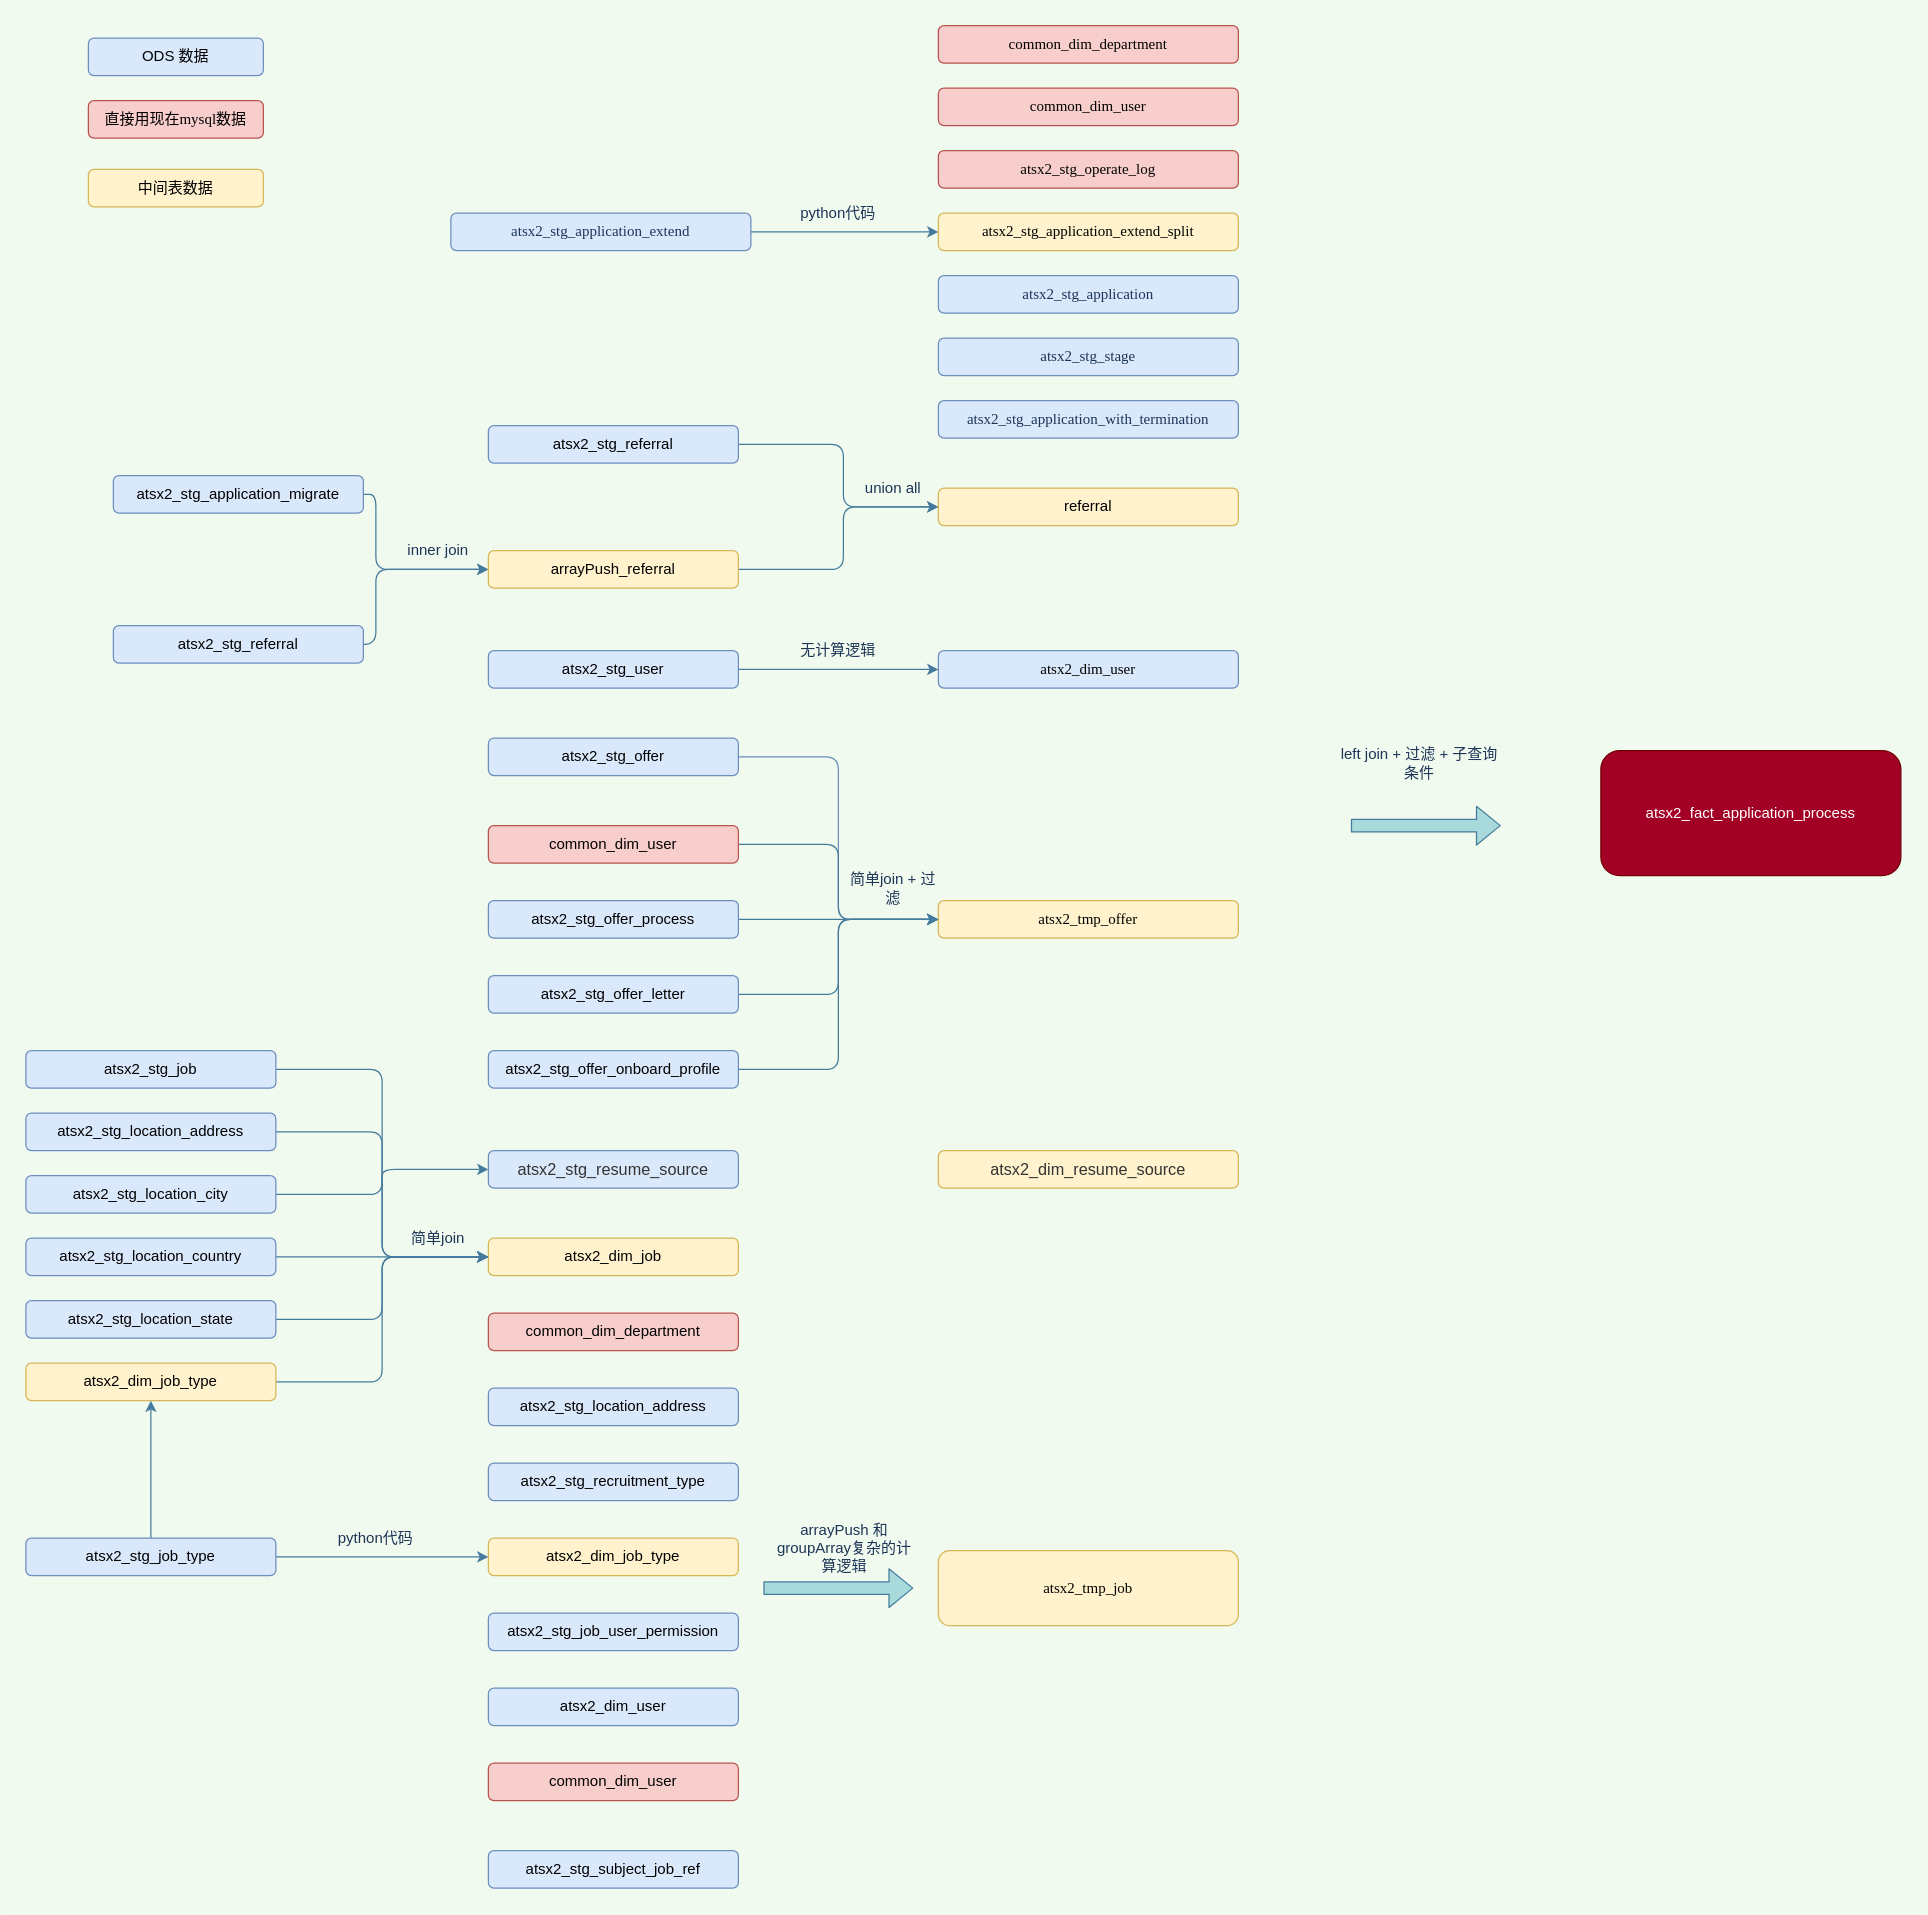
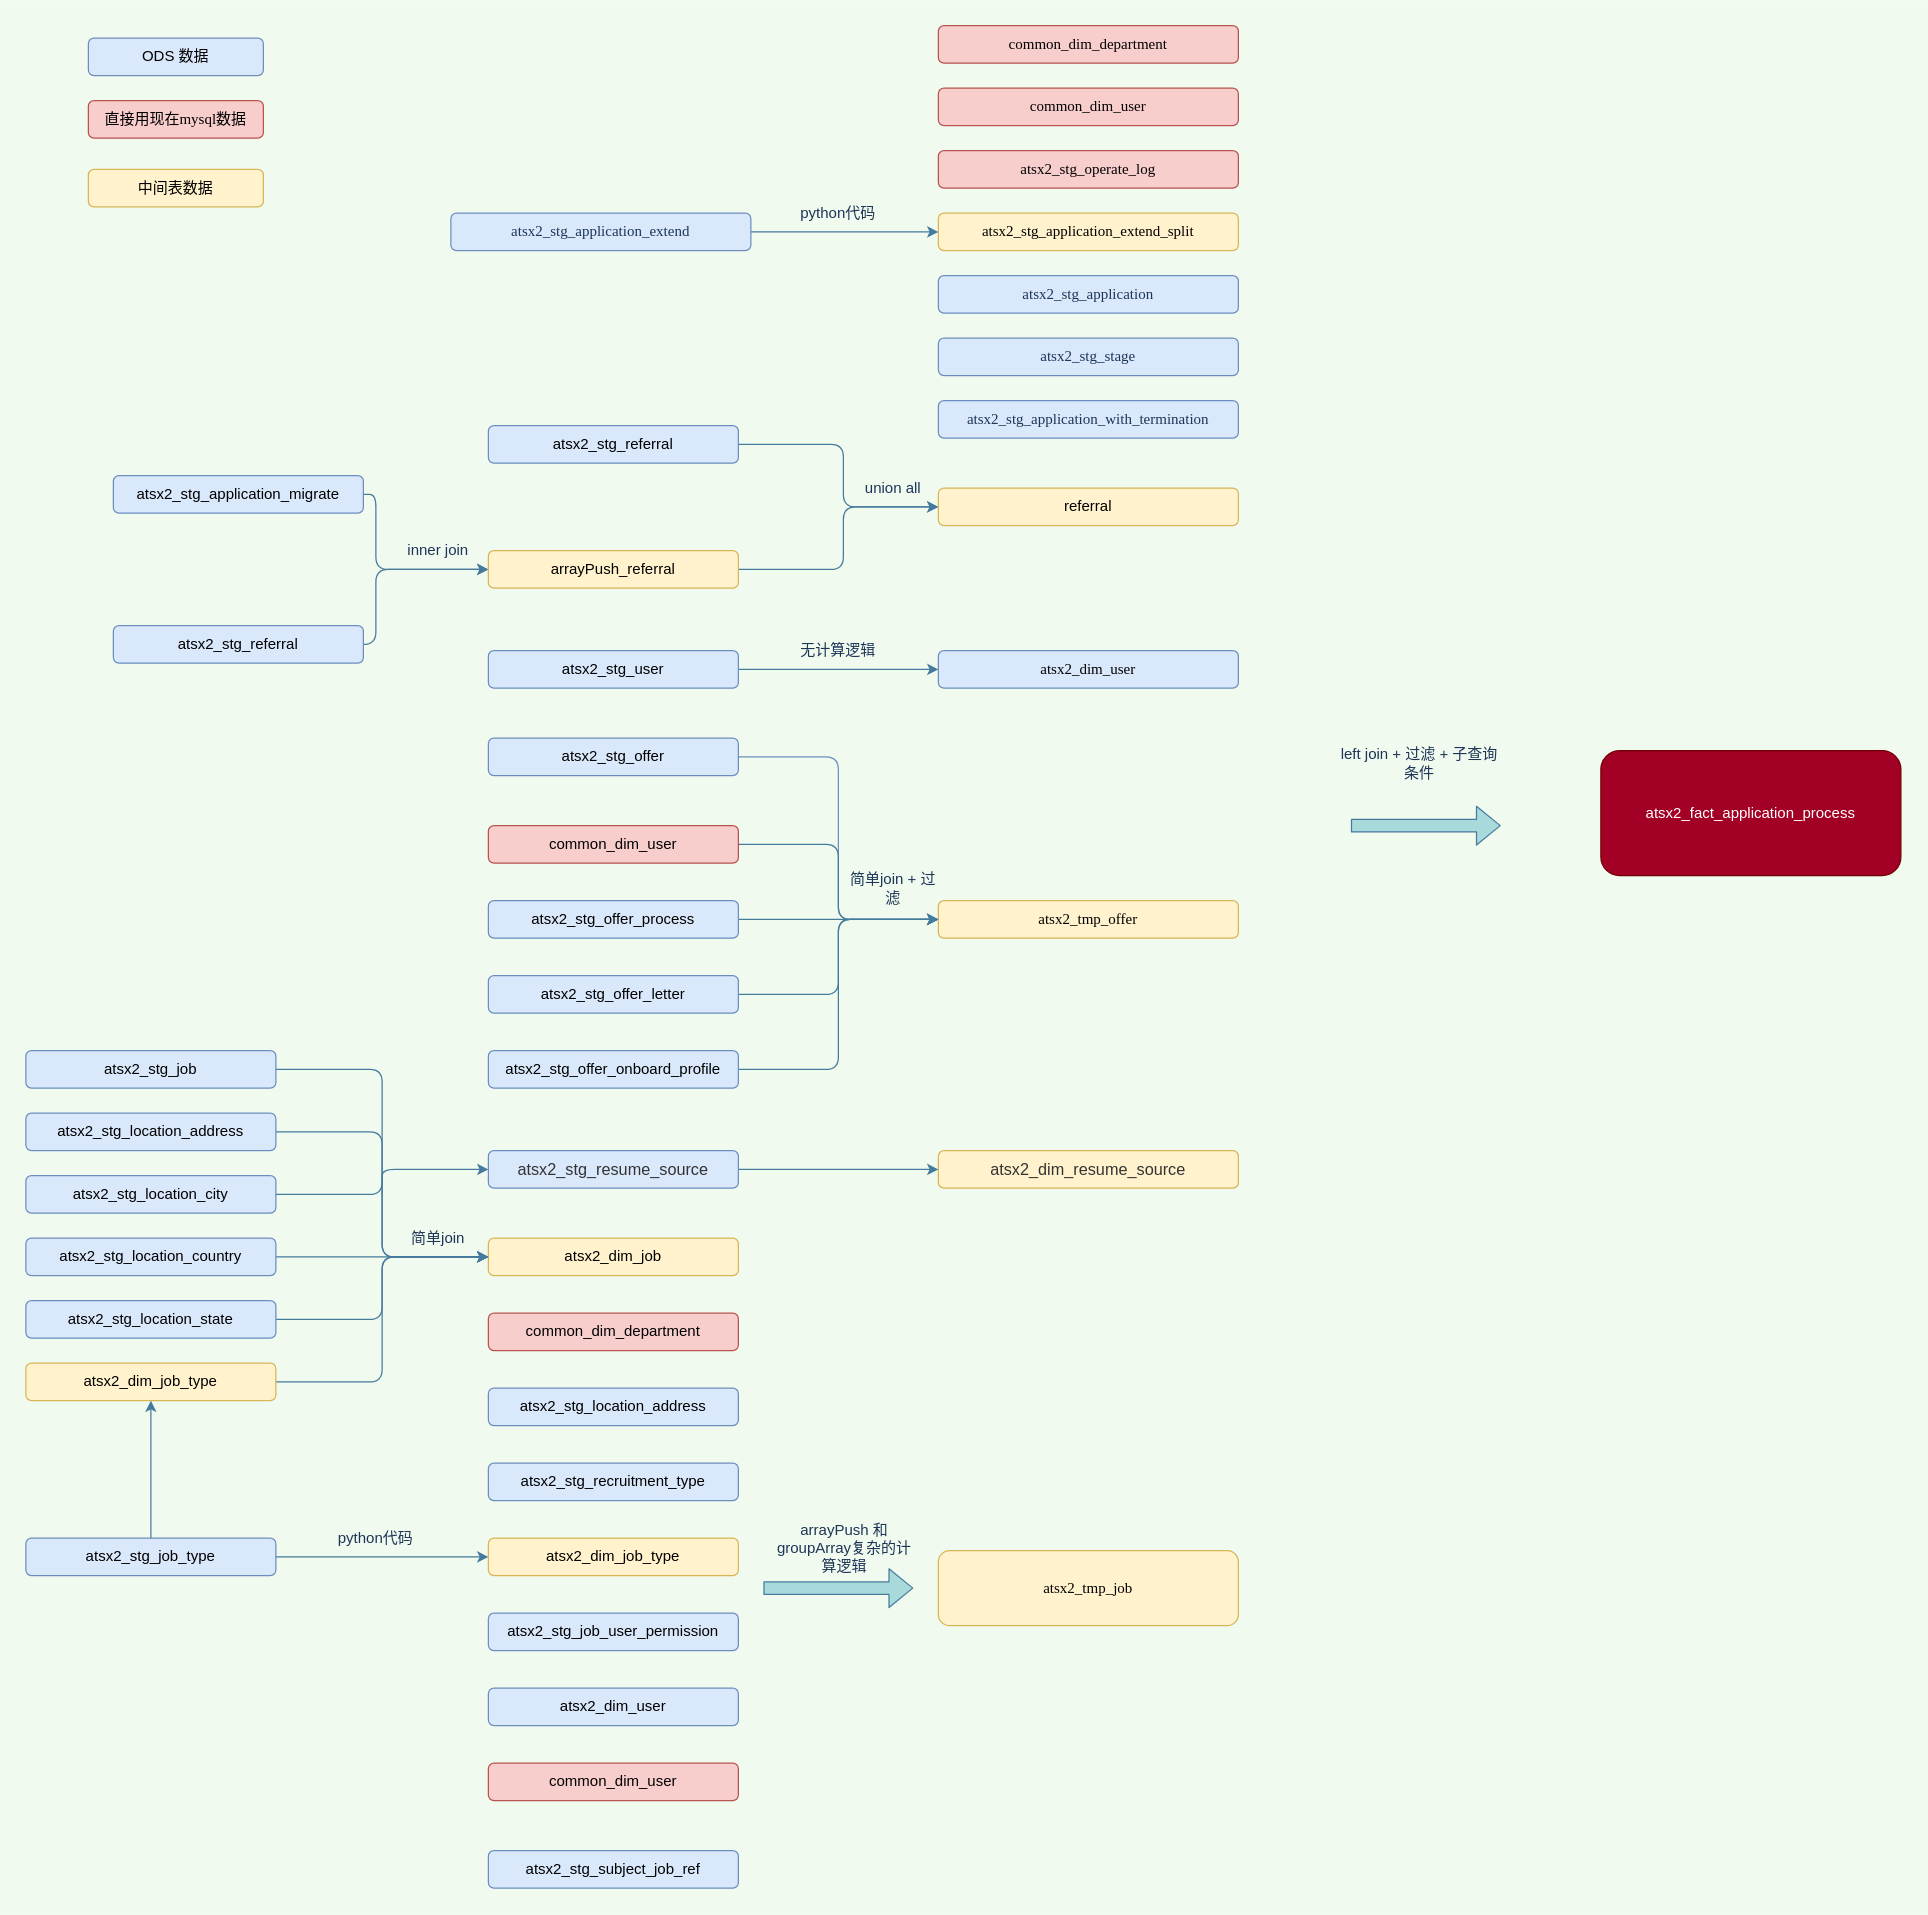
+ <mxCell id="75" style="edgeStyle=orthogonalEdgeStyle;curved=0;rounded=1;sketch=0;orthogonalLoop=1;jettySize=auto;html=1;exitX=1;exitY=0.5;exitDx=0;exitDy=0;strokeColor=#457B9D;fillColor=#A8DADC;fontColor=#1D3557;" edge="1" parent="1" source="76" target="73"><mxGeometry relative="1" as="geometry" /></mxCell>
